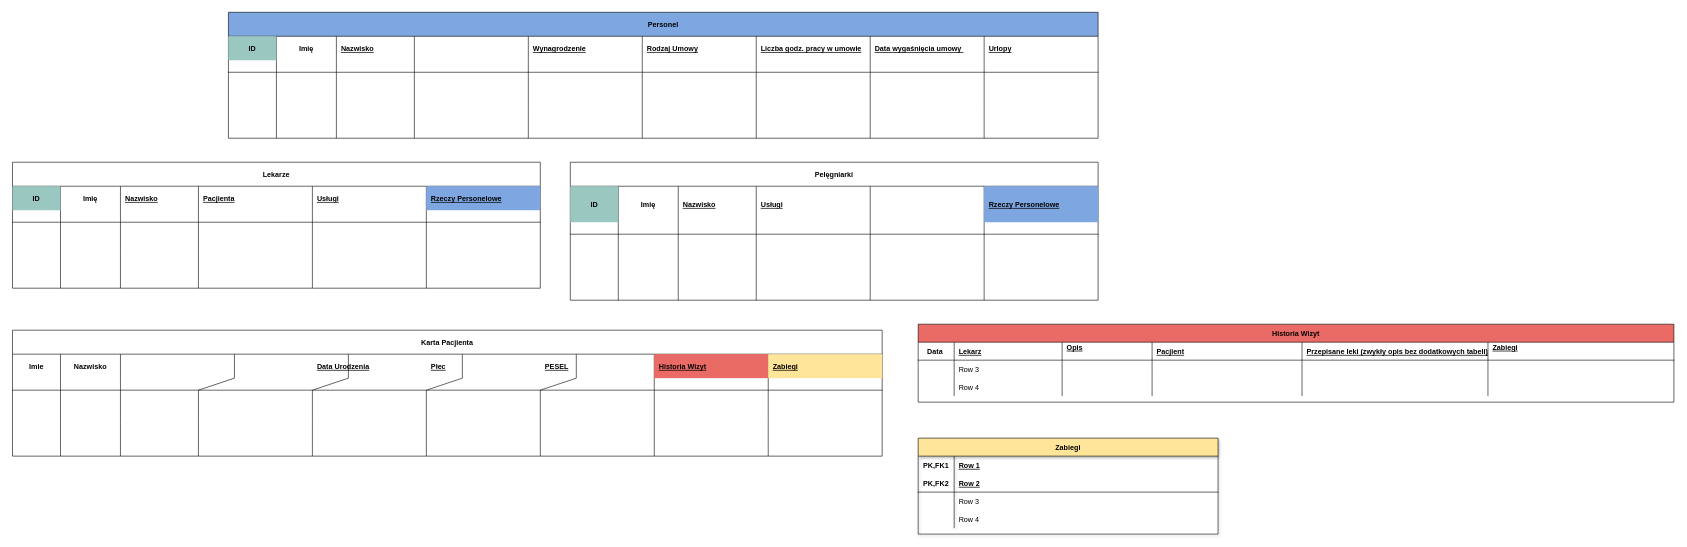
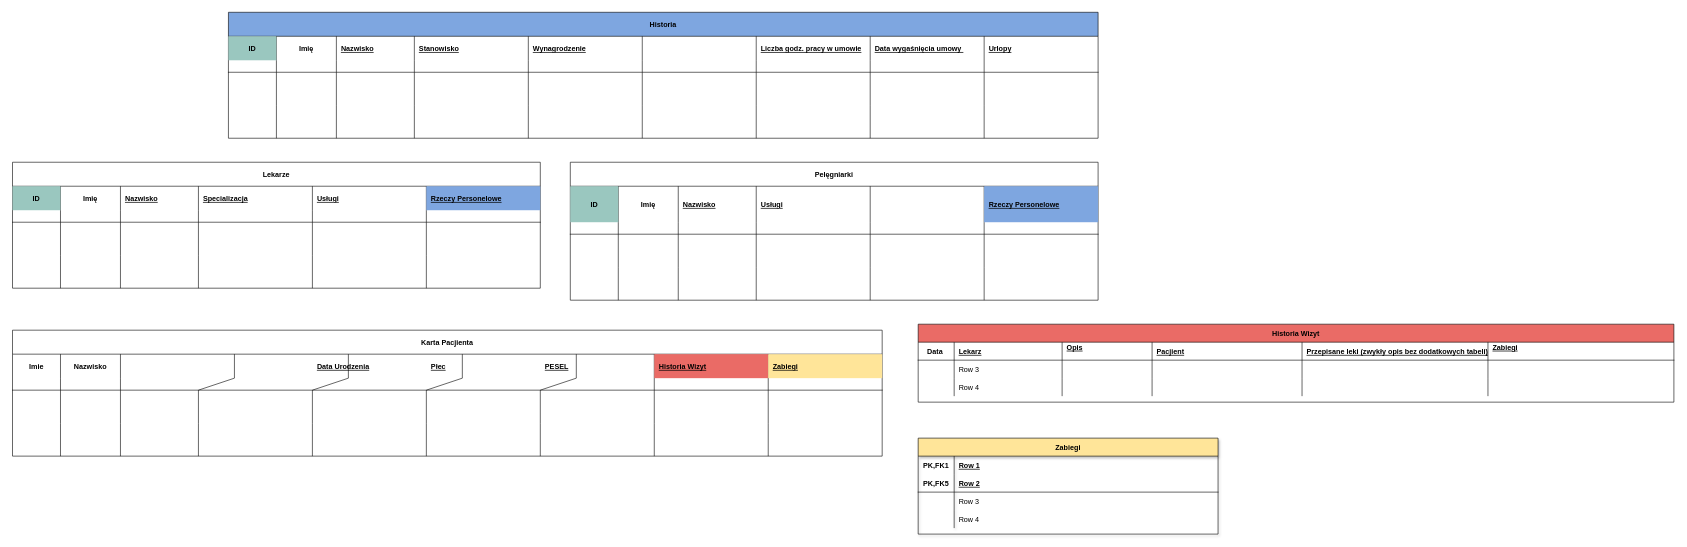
- <mxCell id="99" value="Personel" style="shape=table;startSize=40;container=1;collapsible=1;childLayout=tableLayout;fixedRows=3;rowLines=0;fontStyle=1;align=center;resizeLast=1;fillColor=#7EA6E0;" parent="1" vertex="1"><mxGeometry x="380" y="20" width="1450" height="210" as="geometry"><mxRectangle x="320" y="290" width="60" height="30" as="alternateBounds" /></mxGeometry></mxCell>
+ <mxCell id="99" value="Historia" style="shape=table;startSize=40;container=1;collapsible=1;childLayout=tableLayout;fixedRows=3;rowLines=0;fontStyle=1;align=center;resizeLast=1;fillColor=#7EA6E0;" parent="1" vertex="1"><mxGeometry x="380" y="20" width="1450" height="210" as="geometry"><mxRectangle x="320" y="290" width="60" height="30" as="alternateBounds" /></mxGeometry></mxCell>
+ <mxCell id="104" value="Stanowisko" style="shape=partialRectangle;connectable=0;fillColor=none;top=0;left=0;bottom=0;right=0;align=left;spacingLeft=6;fontStyle=5;overflow=hidden;" parent="100" vertex="1"><mxGeometry x="310" width="190" height="40" as="geometry" /></mxCell>
- <mxCell id="106" value="Rodzaj Umowy" style="shape=partialRectangle;connectable=0;fillColor=none;top=0;left=0;bottom=0;right=0;align=left;spacingLeft=6;fontStyle=5;overflow=hidden;" parent="100" vertex="1"><mxGeometry x="690" width="190" height="40" as="geometry" /></mxCell>
- <mxCell id="7" value="Pacjienta" style="shape=partialRectangle;connectable=0;fillColor=none;top=0;left=0;bottom=0;right=0;align=left;spacingLeft=6;fontStyle=5;overflow=hidden;" parent="3" vertex="1"><mxGeometry x="310" width="190" height="40" as="geometry" /></mxCell>
+ <mxCell id="7" value="Specializacja" style="shape=partialRectangle;connectable=0;fillColor=none;top=0;left=0;bottom=0;right=0;align=left;spacingLeft=6;fontStyle=5;overflow=hidden;" parent="3" vertex="1"><mxGeometry x="310" width="190" height="40" as="geometry" /></mxCell>
- <mxCell id="167" value="PK,FK2" style="shape=partialRectangle;connectable=0;fillColor=none;top=0;left=0;bottom=0;right=0;fontStyle=1;overflow=hidden;" parent="166" vertex="1"><mxGeometry width="60" height="30" as="geometry" /></mxCell>
+ <mxCell id="167" value="PK,FK5" style="shape=partialRectangle;connectable=0;fillColor=none;top=0;left=0;bottom=0;right=0;fontStyle=1;overflow=hidden;" parent="166" vertex="1"><mxGeometry width="60" height="30" as="geometry" /></mxCell>
